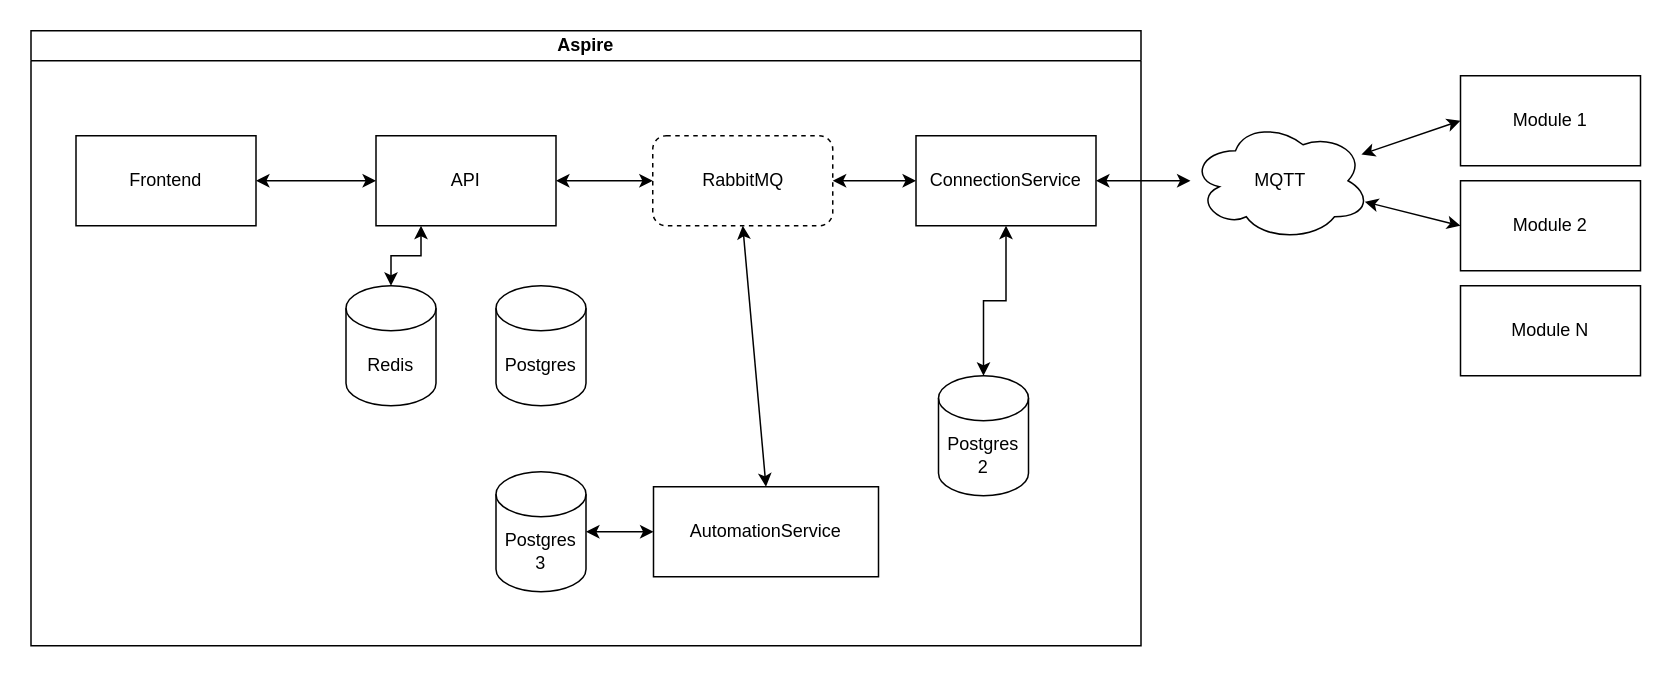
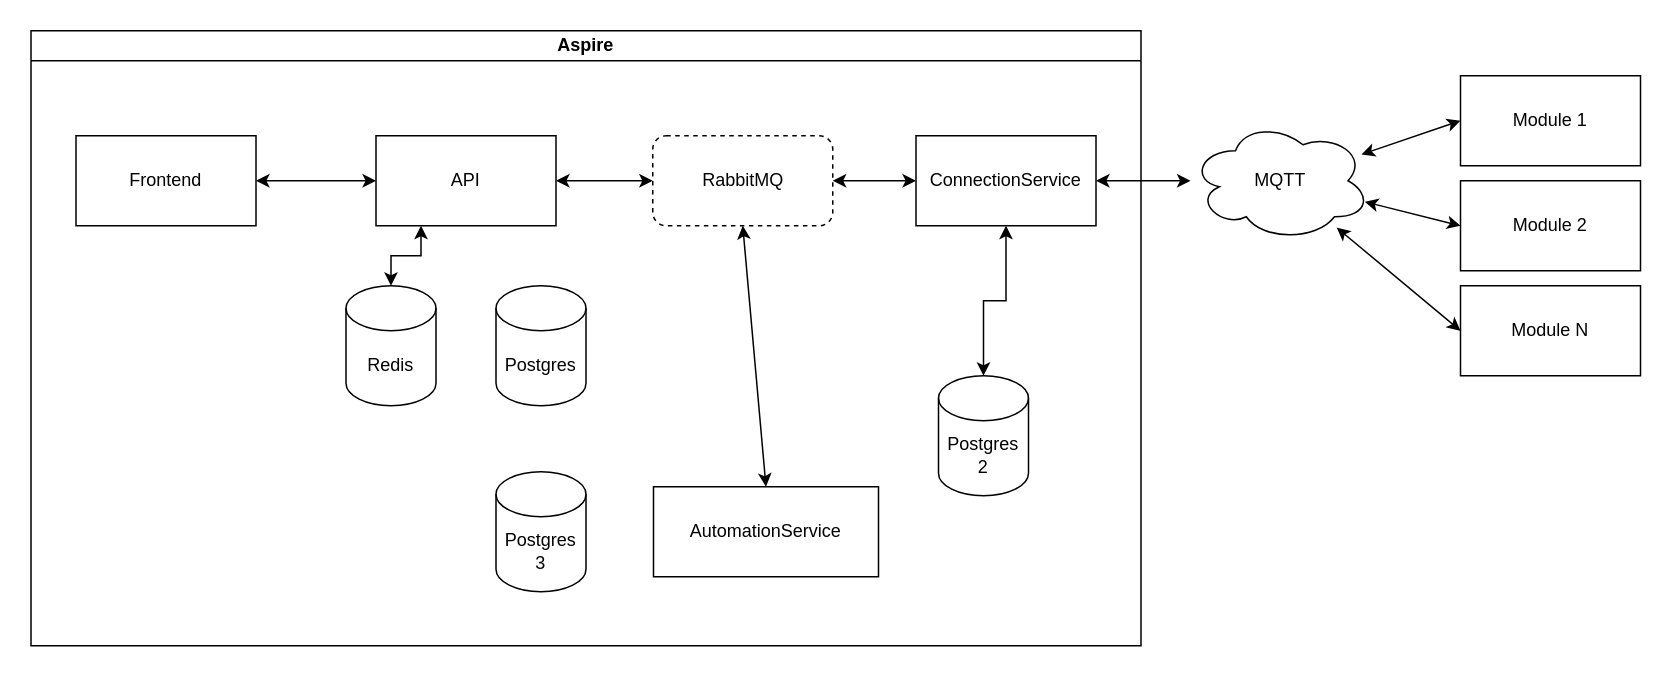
+ <mxCell id="26" style="rounded=0;orthogonalLoop=1;jettySize=auto;html=1;entryX=0;entryY=0.5;entryDx=0;entryDy=0;startArrow=classic;startFill=1;" edge="1" parent="1" source="7" target="25"><mxGeometry relative="1" as="geometry"><mxPoint x="914" y="151" as="sourcePoint" /><mxPoint x="983" y="180" as="targetPoint" /></mxGeometry></mxCell>
- <mxCell id="24" style="edgeStyle=none;html=1;exitX=0;exitY=0.5;exitDx=0;exitDy=0;entryX=1;entryY=0.5;entryDx=0;entryDy=0;entryPerimeter=0;startArrow=classic;startFill=1;" parent="8" source="22" target="23" edge="1"><mxGeometry relative="1" as="geometry" /></mxCell>
